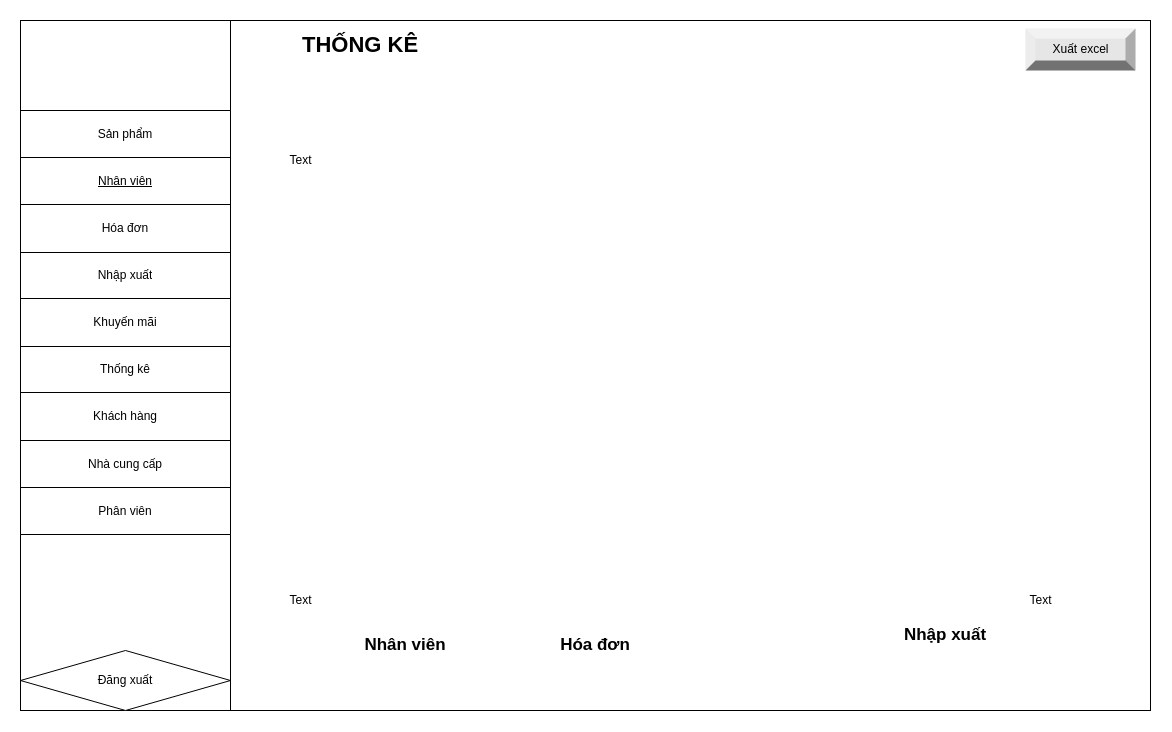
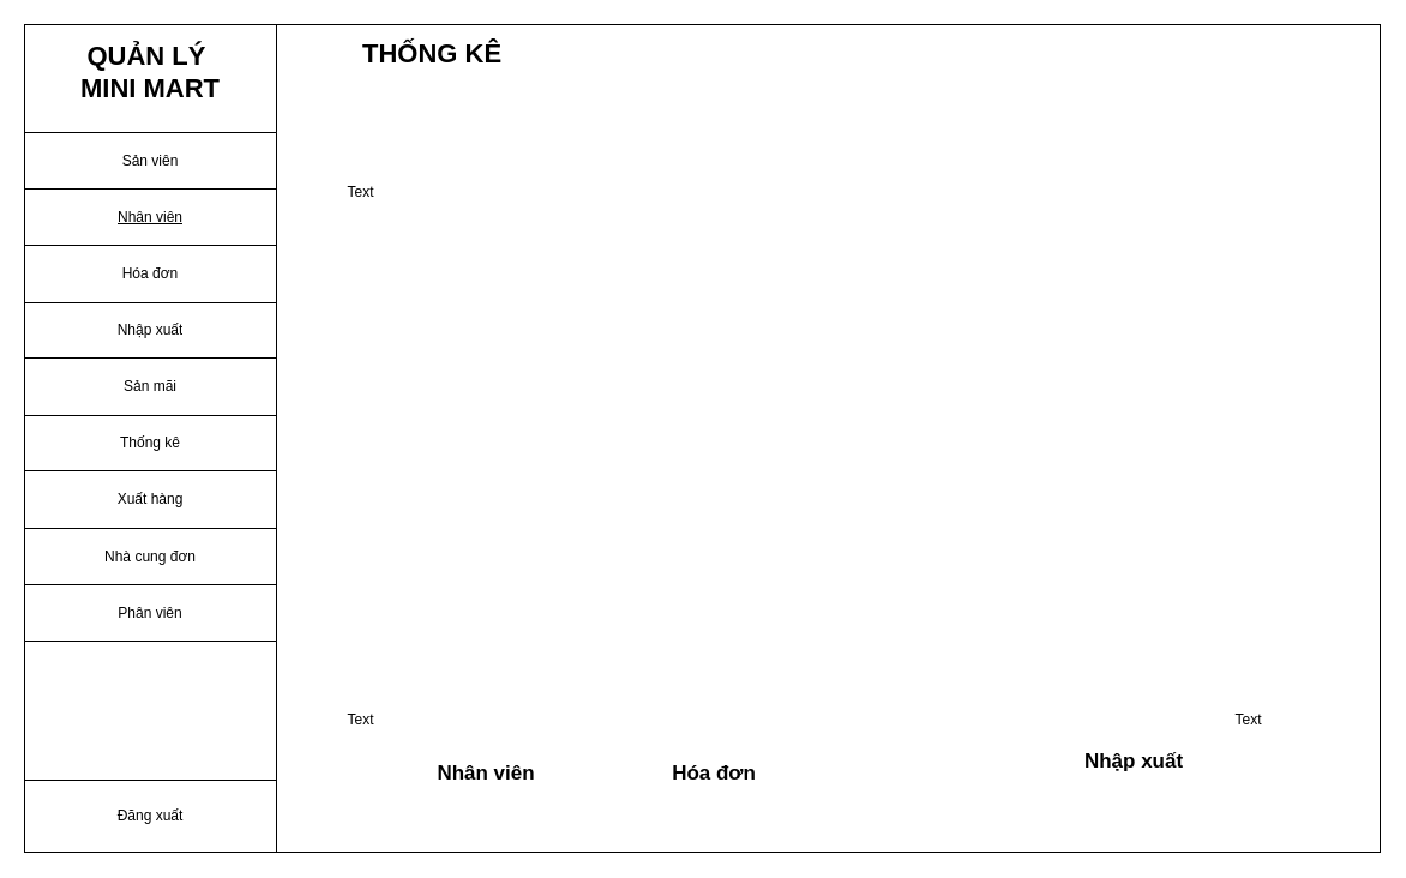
- <mxCell id="4" value="&lt;span&gt;Xuất excel&lt;/span&gt;" style="labelPosition=center;verticalLabelPosition=middle;align=center;html=1;shape=mxgraph.basic.shaded_button;dx=10;fillColor=#E6E6E6;strokeColor=none;" parent="1" vertex="1"><mxGeometry x="1025" y="28.12" width="110" height="41.88" as="geometry" /></mxCell>
+ <mxCell id="6" value="&lt;b&gt;&lt;font style=&quot;font-size: 22px&quot;&gt;QUẢN LÝ&amp;nbsp;&lt;br&gt;MINI MART&lt;br&gt;&lt;/font&gt;&lt;/b&gt;" style="text;html=1;strokeColor=none;fillColor=none;align=center;verticalAlign=middle;whiteSpace=wrap;rounded=0;" parent="1" vertex="1"><mxGeometry x="30" y="30" width="190" height="60" as="geometry" /></mxCell>
- <mxCell id="9" value="Sản phẩm" style="shape=partialRectangle;html=1;whiteSpace=wrap;connectable=0;overflow=hidden;fillColor=none;top=0;left=0;bottom=0;right=0;pointerEvents=1;rounded=0;shadow=0;glass=0;sketch=0;fontSize=12;" parent="8" vertex="1"><mxGeometry width="210" height="47" as="geometry"><mxRectangle width="210" height="47" as="alternateBounds" /></mxGeometry></mxCell>
+ <mxCell id="9" value="Sản viên" style="shape=partialRectangle;html=1;whiteSpace=wrap;connectable=0;overflow=hidden;fillColor=none;top=0;left=0;bottom=0;right=0;pointerEvents=1;rounded=0;shadow=0;glass=0;sketch=0;fontSize=12;" parent="8" vertex="1"><mxGeometry width="210" height="47" as="geometry"><mxRectangle width="210" height="47" as="alternateBounds" /></mxGeometry></mxCell>
- <mxCell id="17" value="Khuyến mãi" style="shape=partialRectangle;html=1;whiteSpace=wrap;connectable=0;overflow=hidden;fillColor=none;top=0;left=0;bottom=0;right=0;pointerEvents=1;rounded=0;shadow=0;glass=0;sketch=0;fontSize=12;" parent="16" vertex="1"><mxGeometry width="210" height="48" as="geometry"><mxRectangle width="210" height="48" as="alternateBounds" /></mxGeometry></mxCell>
+ <mxCell id="17" value="Sản mãi" style="shape=partialRectangle;html=1;whiteSpace=wrap;connectable=0;overflow=hidden;fillColor=none;top=0;left=0;bottom=0;right=0;pointerEvents=1;rounded=0;shadow=0;glass=0;sketch=0;fontSize=12;" parent="16" vertex="1"><mxGeometry width="210" height="48" as="geometry"><mxRectangle width="210" height="48" as="alternateBounds" /></mxGeometry></mxCell>
- <mxCell id="21" value="&lt;span style=&quot;text-align: left;&quot;&gt;Khách hàng&lt;/span&gt;" style="shape=partialRectangle;html=1;whiteSpace=wrap;connectable=0;overflow=hidden;fillColor=none;top=0;left=0;bottom=0;right=0;pointerEvents=1;rounded=0;shadow=0;glass=0;sketch=0;fontSize=12;" parent="20" vertex="1"><mxGeometry width="210" height="48" as="geometry"><mxRectangle width="210" height="48" as="alternateBounds" /></mxGeometry></mxCell>
+ <mxCell id="21" value="&lt;span style=&quot;text-align: left;&quot;&gt;Xuất hàng&lt;/span&gt;" style="shape=partialRectangle;html=1;whiteSpace=wrap;connectable=0;overflow=hidden;fillColor=none;top=0;left=0;bottom=0;right=0;pointerEvents=1;rounded=0;shadow=0;glass=0;sketch=0;fontSize=12;" parent="20" vertex="1"><mxGeometry width="210" height="48" as="geometry"><mxRectangle width="210" height="48" as="alternateBounds" /></mxGeometry></mxCell>
- <mxCell id="23" value="&lt;span style=&quot;text-align: left;&quot;&gt;Nhà cung cấp&lt;/span&gt;" style="shape=partialRectangle;html=1;whiteSpace=wrap;connectable=0;overflow=hidden;fillColor=none;top=0;left=0;bottom=0;right=0;pointerEvents=1;rounded=0;shadow=0;glass=0;sketch=0;fontSize=12;" parent="22" vertex="1"><mxGeometry width="210" height="47" as="geometry"><mxRectangle width="210" height="47" as="alternateBounds" /></mxGeometry></mxCell>
+ <mxCell id="23" value="&lt;span style=&quot;text-align: left;&quot;&gt;Nhà cung đơn&lt;/span&gt;" style="shape=partialRectangle;html=1;whiteSpace=wrap;connectable=0;overflow=hidden;fillColor=none;top=0;left=0;bottom=0;right=0;pointerEvents=1;rounded=0;shadow=0;glass=0;sketch=0;fontSize=12;" parent="22" vertex="1"><mxGeometry width="210" height="47" as="geometry"><mxRectangle width="210" height="47" as="alternateBounds" /></mxGeometry></mxCell>
- <mxCell id="26" value="Đăng xuất" style="rhombus;whiteSpace=wrap;html=1;shadow=0;glass=0;sketch=0;fontSize=12;gradientColor=none;gradientDirection=north;" parent="1" vertex="1"><mxGeometry x="20" y="650" width="210" height="60" as="geometry" /></mxCell>
+ <mxCell id="26" value="Đăng xuất" style="rounded=0;whiteSpace=wrap;html=1;shadow=0;glass=0;sketch=0;fontSize=12;gradientColor=none;gradientDirection=north;" parent="1" vertex="1"><mxGeometry x="20" y="650" width="210" height="60" as="geometry" /></mxCell>
